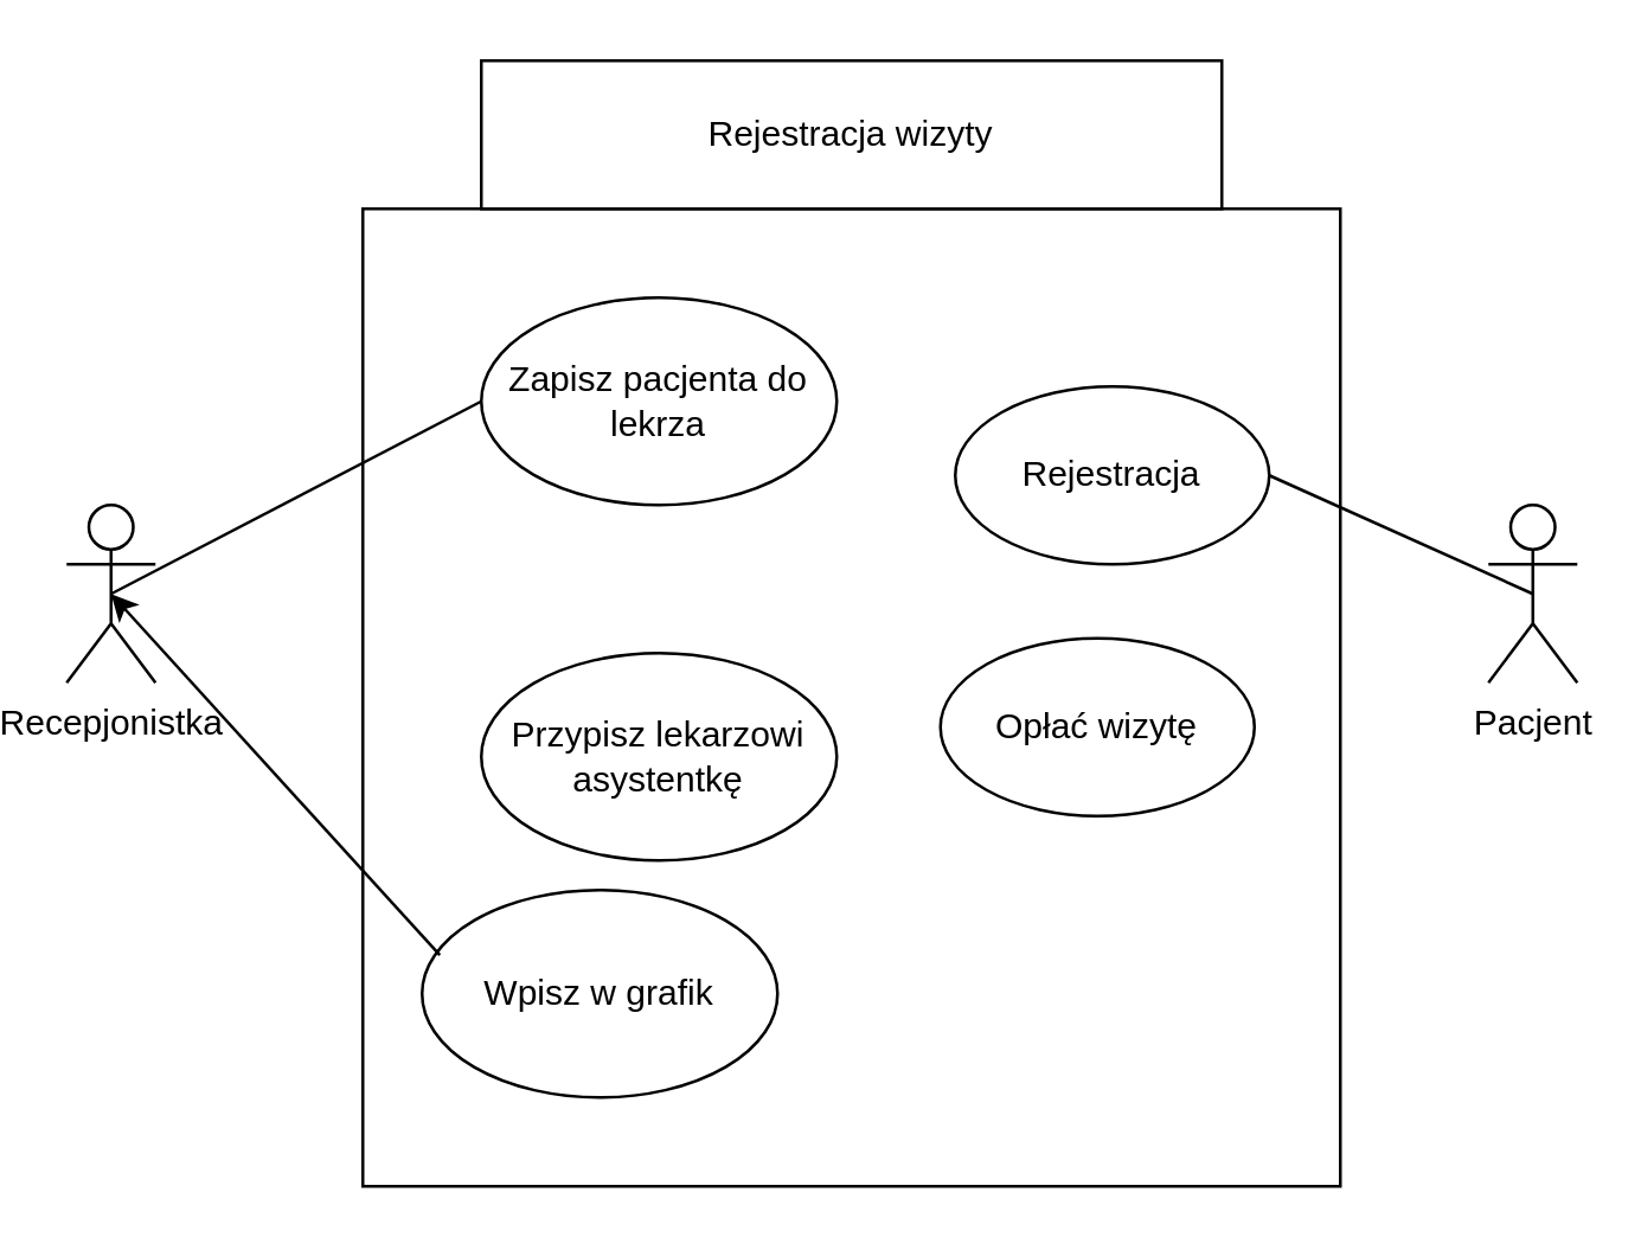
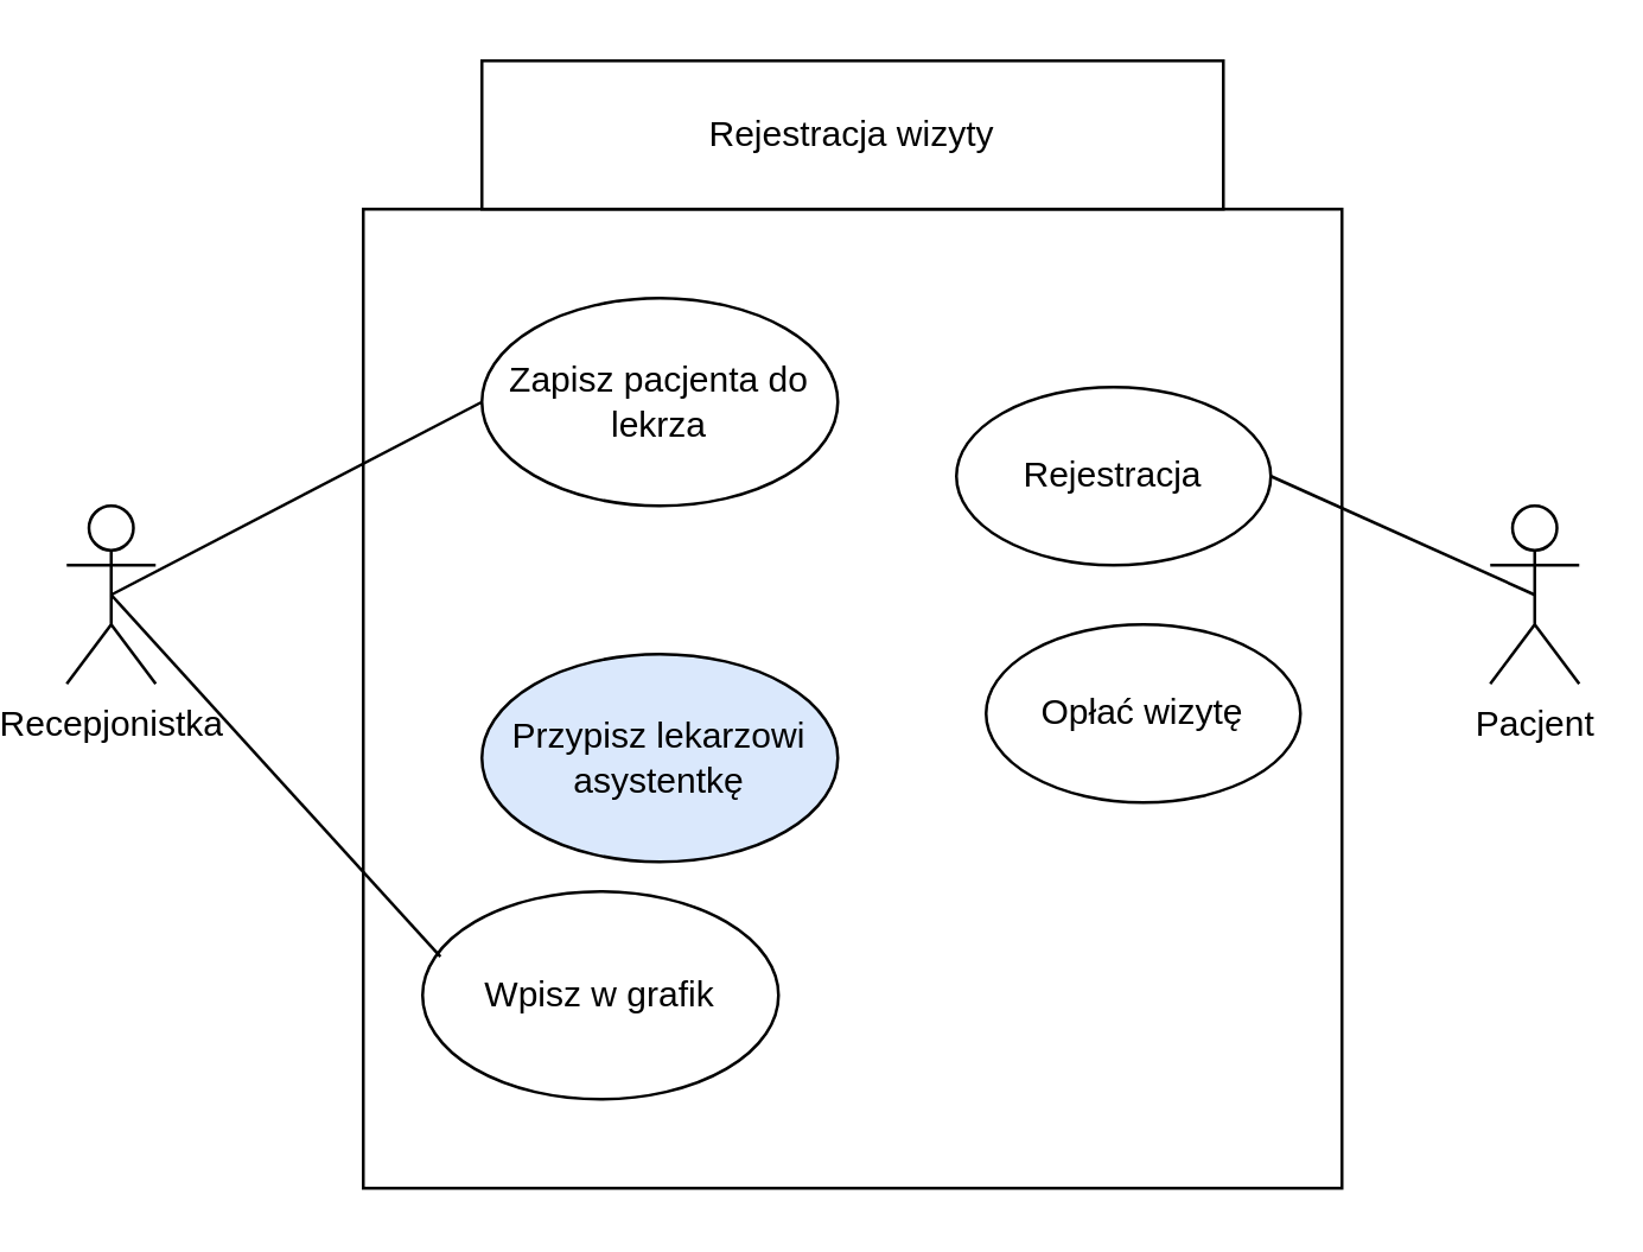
- <mxCell id="12" value="" style="endArrow=classic;html=1;rounded=0;entryX=0.5;entryY=0.5;entryDx=0;entryDy=0;entryPerimeter=0;exitX=0.05;exitY=0.314;exitDx=0;exitDy=0;exitPerimeter=0;" edge="1" parent="1" source="11" target="7"><mxGeometry relative="1" as="geometry"><mxPoint x="180" y="195" as="sourcePoint" /><mxPoint x="55" y="220" as="targetPoint" /></mxGeometry></mxCell>
+ <mxCell id="12" value="" style="endArrow=none;html=1;rounded=0;entryX=0.5;entryY=0.5;entryDx=0;entryDy=0;entryPerimeter=0;exitX=0.05;exitY=0.314;exitDx=0;exitDy=0;exitPerimeter=0;" edge="1" parent="1" source="11" target="7"><mxGeometry relative="1" as="geometry"><mxPoint x="180" y="195" as="sourcePoint" /><mxPoint x="55" y="220" as="targetPoint" /></mxGeometry></mxCell>
- <mxCell id="9" value="Opłać wizytę" style="ellipse;whiteSpace=wrap;html=1;" vertex="1" parent="1"><mxGeometry x="315" y="215" width="106" height="60" as="geometry" /></mxCell>
+ <mxCell id="9" value="Opłać wizytę" style="ellipse;whiteSpace=wrap;html=1;" vertex="1" parent="1"><mxGeometry x="330" y="210" width="106" height="60" as="geometry" /></mxCell>
- <mxCell id="10" value="&lt;div&gt;Przypisz lekarzowi asystentkę&lt;/div&gt;" style="ellipse;whiteSpace=wrap;html=1;" vertex="1" parent="1"><mxGeometry x="160" y="220" width="120" height="70" as="geometry" /></mxCell>
+ <mxCell id="10" value="&lt;div&gt;Przypisz lekarzowi asystentkę&lt;/div&gt;" style="ellipse;whiteSpace=wrap;html=1;fillColor=#dae8fc;" vertex="1" parent="1"><mxGeometry x="160" y="220" width="120" height="70" as="geometry" /></mxCell>
